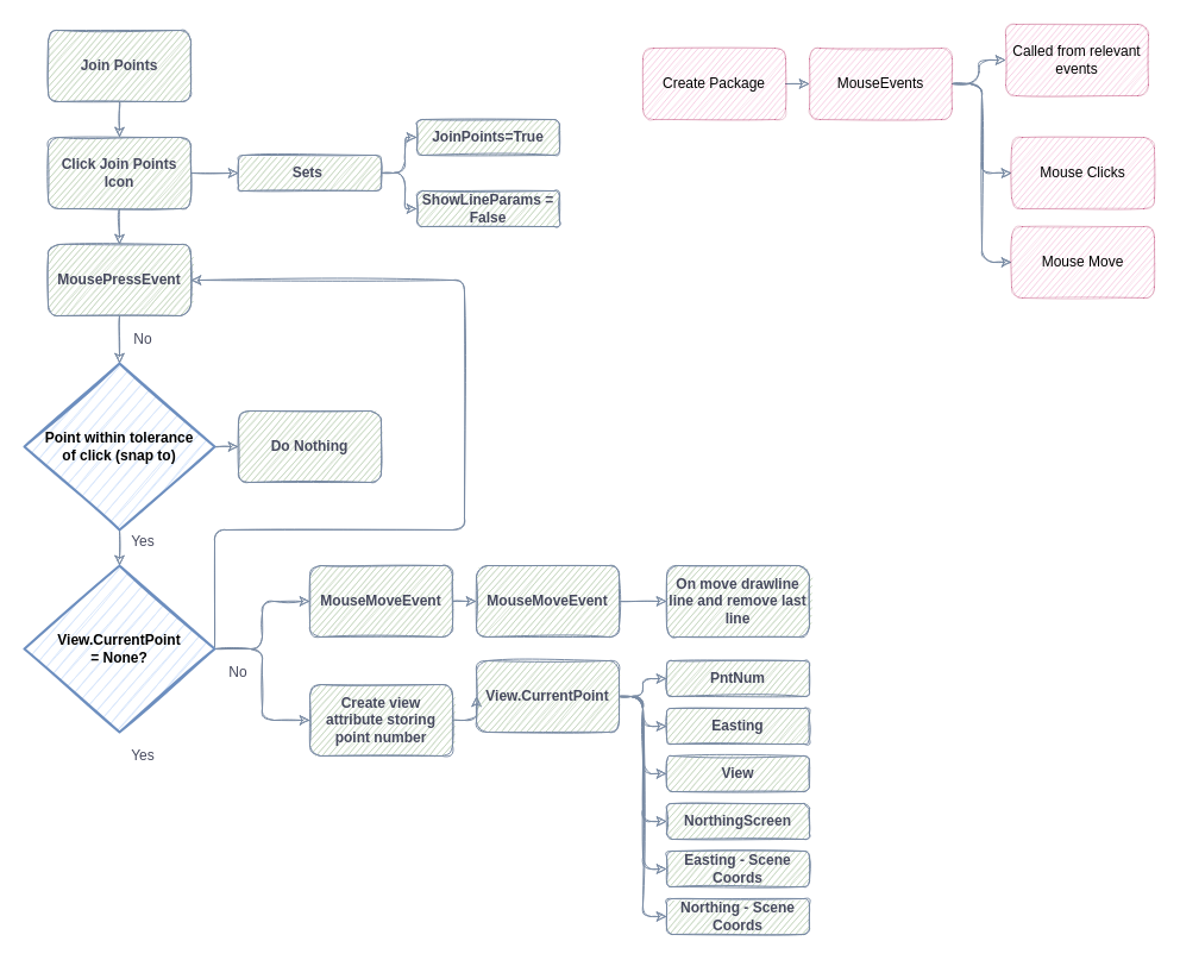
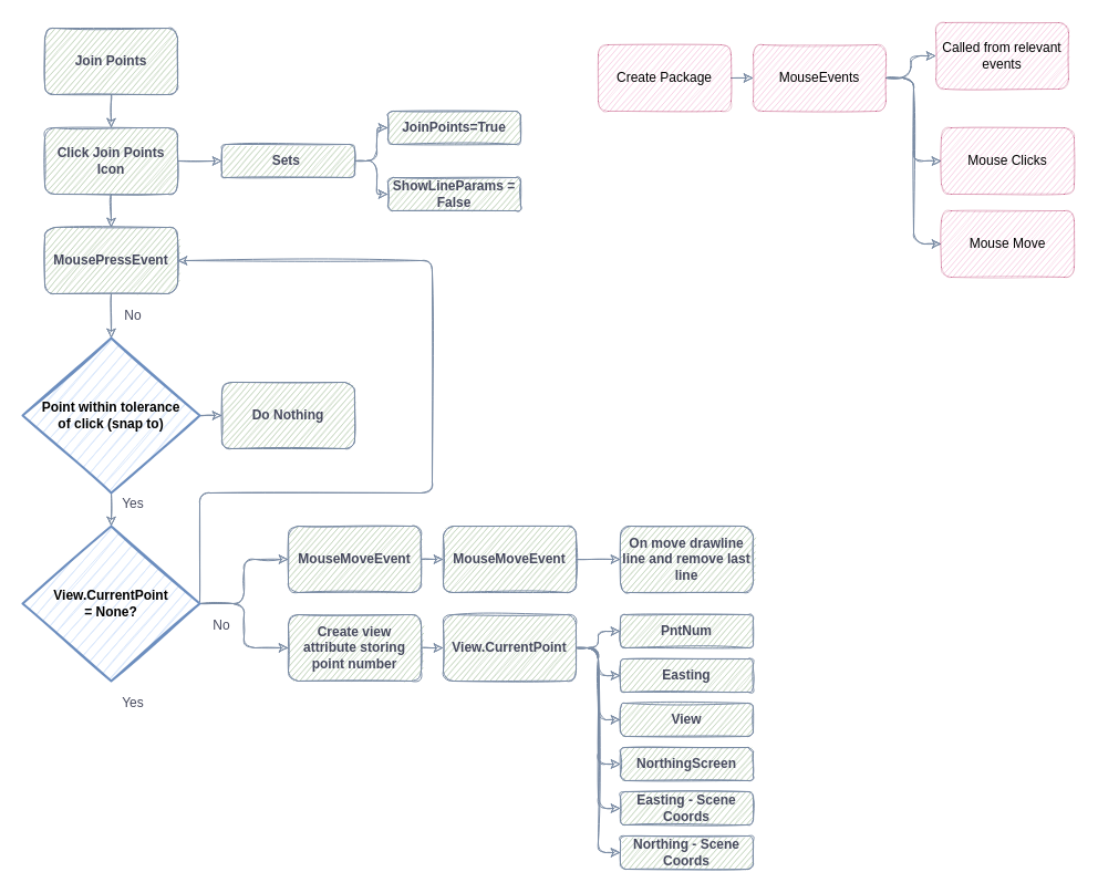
- <mxCell id="21" value="Create view attribute storing point number" style="rounded=1;whiteSpace=wrap;html=1;fillColor=#B2C9AB;strokeColor=#788AA3;fontColor=#46495D;sketch=1;fontStyle=1" vertex="1" parent="1"><mxGeometry x="260" y="575" width="120" height="60" as="geometry" /></mxCell>
+ <mxCell id="21" value="Create view attribute storing point number" style="rounded=1;whiteSpace=wrap;html=1;fillColor=#B2C9AB;strokeColor=#788AA3;fontColor=#46495D;sketch=1;fontStyle=1" vertex="1" parent="1"><mxGeometry x="260" y="555" width="120" height="60" as="geometry" /></mxCell>
